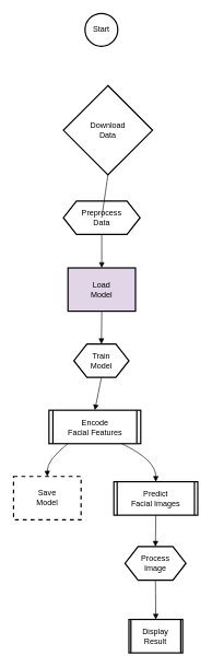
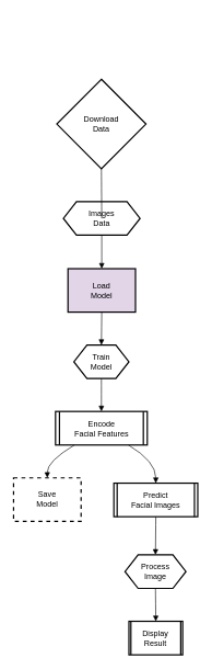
- <mxCell id="2" value="Start" style="ellipse;aspect=fixed;strokeWidth=2;whiteSpace=wrap;" vertex="1" parent="1"><mxGeometry x="129" y="20" width="50" height="50" as="geometry" /></mxCell>
- <mxCell id="3" value="Download&#10;Data" style="rhombus;strokeWidth=2;whiteSpace=wrap;" vertex="1" parent="1"><mxGeometry x="96" y="130" width="136" height="136" as="geometry" /></mxCell>
+ <mxCell id="3" value="Download&#10;Data" style="rhombus;strokeWidth=2;whiteSpace=wrap;" vertex="1" parent="1"><mxGeometry x="86" y="120" width="136" height="136" as="geometry" /></mxCell>
- <mxCell id="4" value="Preprocess&#10;Data" style="shape=hexagon;perimeter=hexagonPerimeter2;fixedSize=1;strokeWidth=2;whiteSpace=wrap;" vertex="1" parent="1"><mxGeometry x="96" y="306" width="117" height="51" as="geometry" /></mxCell>
+ <mxCell id="4" value="Images&#10;Data" style="shape=hexagon;perimeter=hexagonPerimeter2;fixedSize=1;strokeWidth=2;whiteSpace=wrap;" vertex="1" parent="1"><mxGeometry x="96" y="306" width="117" height="51" as="geometry" /></mxCell>
- <mxCell id="7" value="Encode&#10;Facial Features" style="strokeWidth=2;shape=process;whiteSpace=wrap;size=0.04;" vertex="1" parent="1"><mxGeometry x="74" y="625" width="140" height="51" as="geometry" /></mxCell>
+ <mxCell id="7" value="Encode&#10;Facial Features" style="strokeWidth=2;shape=process;whiteSpace=wrap;size=0.04;" vertex="1" parent="1"><mxGeometry x="84" y="625" width="140" height="51" as="geometry" /></mxCell>
- <mxCell id="10" value="Process&#10;Image" style="shape=hexagon;perimeter=hexagonPerimeter2;fixedSize=1;strokeWidth=2;whiteSpace=wrap;" vertex="1" parent="1"><mxGeometry x="190" y="833" width="93" height="51" as="geometry" /></mxCell>
+ <mxCell id="10" value="Process&#10;Image" style="shape=hexagon;perimeter=hexagonPerimeter2;fixedSize=1;strokeWidth=2;whiteSpace=wrap;" vertex="1" parent="1"><mxGeometry x="190" y="843" width="93" height="51" as="geometry" /></mxCell>
